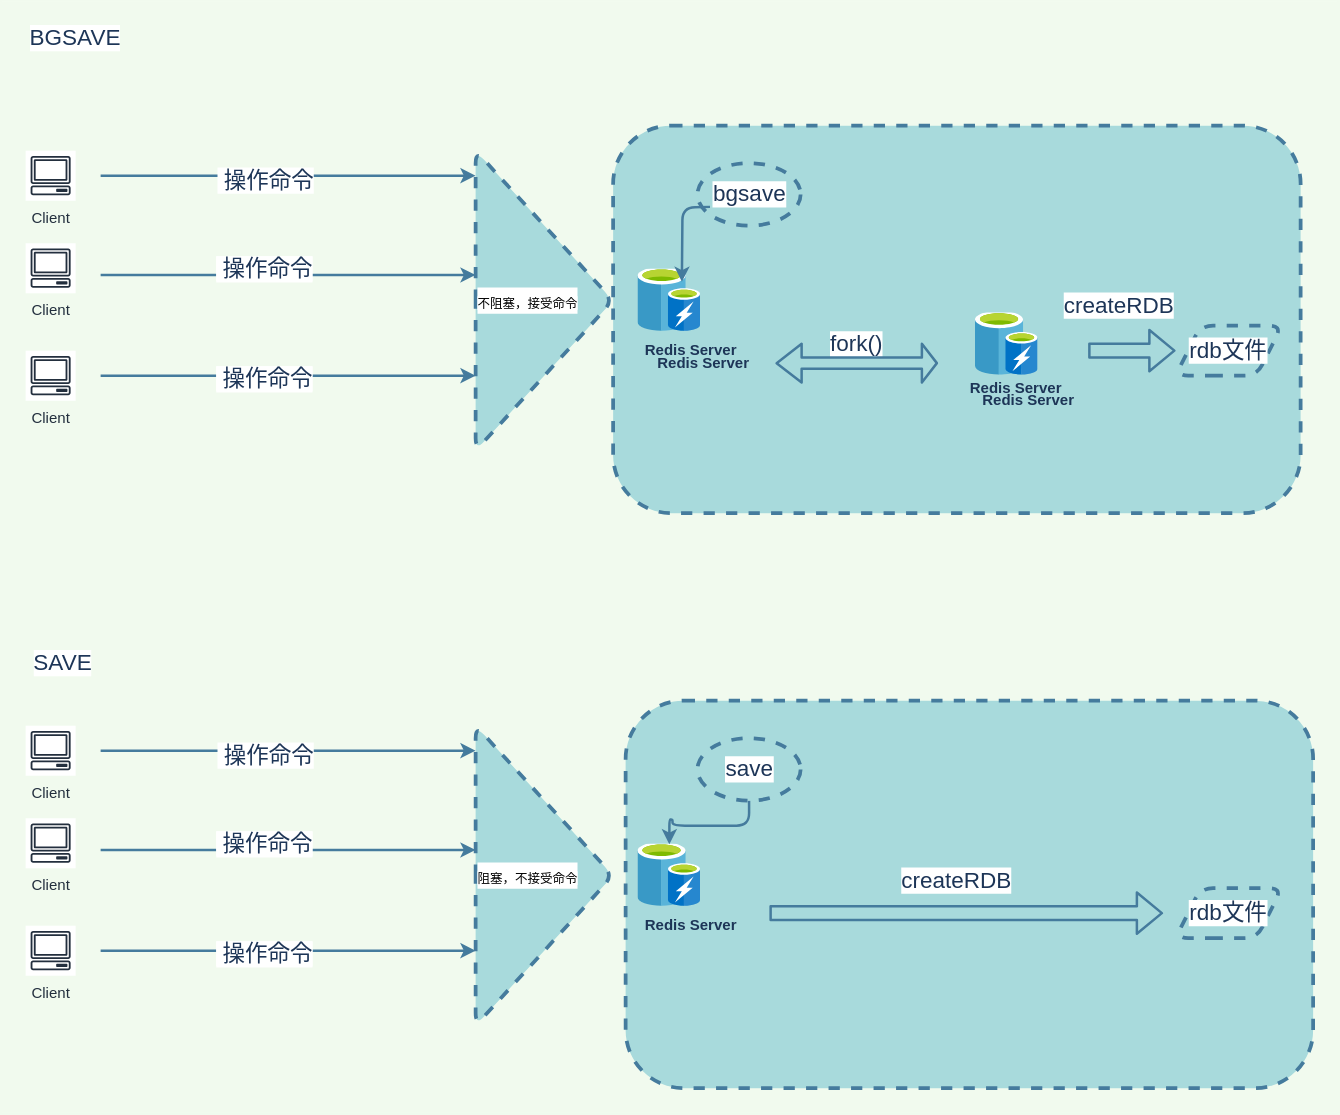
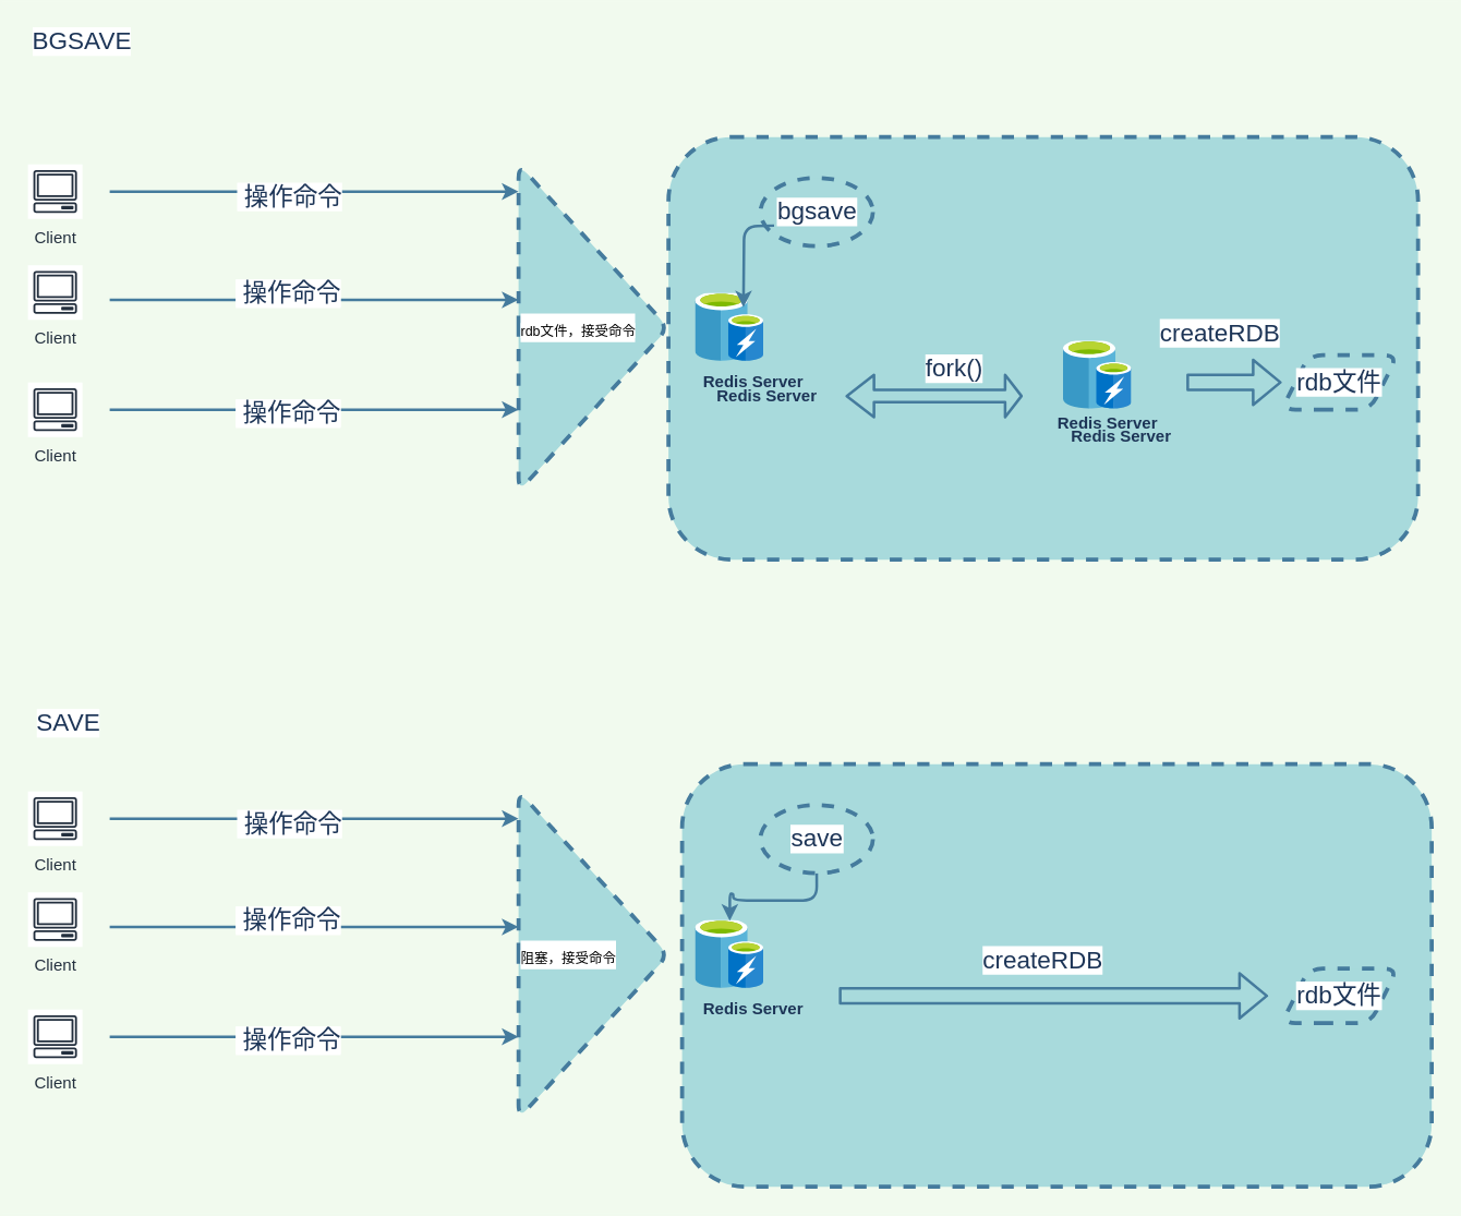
- <mxCell id="14" value="&lt;div&gt;&lt;span style=&quot;font-size: 10px ; color: rgb(0 , 0 , 0) ; line-height: 0% ; background-color: rgb(255 , 255 , 255)&quot;&gt;不阻塞，接受命令&lt;/span&gt;&lt;/div&gt;" style="triangle;whiteSpace=wrap;html=1;rounded=1;dashed=1;labelBackgroundColor=#FFFFFF;sketch=0;strokeColor=#457B9D;strokeWidth=3;fillColor=#A8DADC;fontSize=18;fontColor=#1D3557;align=left;shadow=0;" parent="1" vertex="1"><mxGeometry x="380" y="120" width="110" height="240" as="geometry" /></mxCell>
+ <mxCell id="14" value="&lt;div&gt;&lt;span style=&quot;font-size: 10px ; color: rgb(0 , 0 , 0) ; line-height: 0% ; background-color: rgb(255 , 255 , 255)&quot;&gt;rdb文件，接受命令&lt;/span&gt;&lt;/div&gt;" style="triangle;whiteSpace=wrap;html=1;rounded=1;dashed=1;labelBackgroundColor=#FFFFFF;sketch=0;strokeColor=#457B9D;strokeWidth=3;fillColor=#A8DADC;fontSize=18;fontColor=#1D3557;align=left;shadow=0;" parent="1" vertex="1"><mxGeometry x="380" y="120" width="110" height="240" as="geometry" /></mxCell>
- <mxCell id="18" value="fork()" style="text;html=1;strokeColor=none;fillColor=none;align=center;verticalAlign=middle;whiteSpace=wrap;rounded=0;shadow=0;dashed=1;labelBackgroundColor=#FFFFFF;sketch=0;fontSize=18;fontColor=#1D3557;" parent="1" vertex="1"><mxGeometry x="665" y="265" width="40" height="20" as="geometry" /></mxCell>
+ <mxCell id="18" value="fork()" style="text;html=1;strokeColor=none;fillColor=none;align=center;verticalAlign=middle;whiteSpace=wrap;rounded=0;shadow=0;dashed=1;labelBackgroundColor=#FFFFFF;sketch=0;fontSize=18;fontColor=#1D3557;" parent="1" vertex="1"><mxGeometry x="680" y="260" width="40" height="20" as="geometry" /></mxCell>
- <mxCell id="40" value="&lt;div&gt;&lt;span style=&quot;font-size: 10px ; color: rgb(0 , 0 , 0) ; line-height: 0% ; background-color: rgb(255 , 255 , 255)&quot;&gt;阻塞，不接受命令&lt;/span&gt;&lt;/div&gt;" style="triangle;whiteSpace=wrap;html=1;rounded=1;dashed=1;labelBackgroundColor=#FFFFFF;sketch=0;strokeColor=#457B9D;strokeWidth=3;fillColor=#A8DADC;fontSize=18;fontColor=#1D3557;align=left;shadow=0;" parent="1" vertex="1"><mxGeometry x="380" y="580" width="110" height="240" as="geometry" /></mxCell>
+ <mxCell id="40" value="&lt;div&gt;&lt;span style=&quot;font-size: 10px ; color: rgb(0 , 0 , 0) ; line-height: 0% ; background-color: rgb(255 , 255 , 255)&quot;&gt;阻塞，接受命令&lt;/span&gt;&lt;/div&gt;" style="triangle;whiteSpace=wrap;html=1;rounded=1;dashed=1;labelBackgroundColor=#FFFFFF;sketch=0;strokeColor=#457B9D;strokeWidth=3;fillColor=#A8DADC;fontSize=18;fontColor=#1D3557;align=left;shadow=0;" parent="1" vertex="1"><mxGeometry x="380" y="580" width="110" height="240" as="geometry" /></mxCell>
